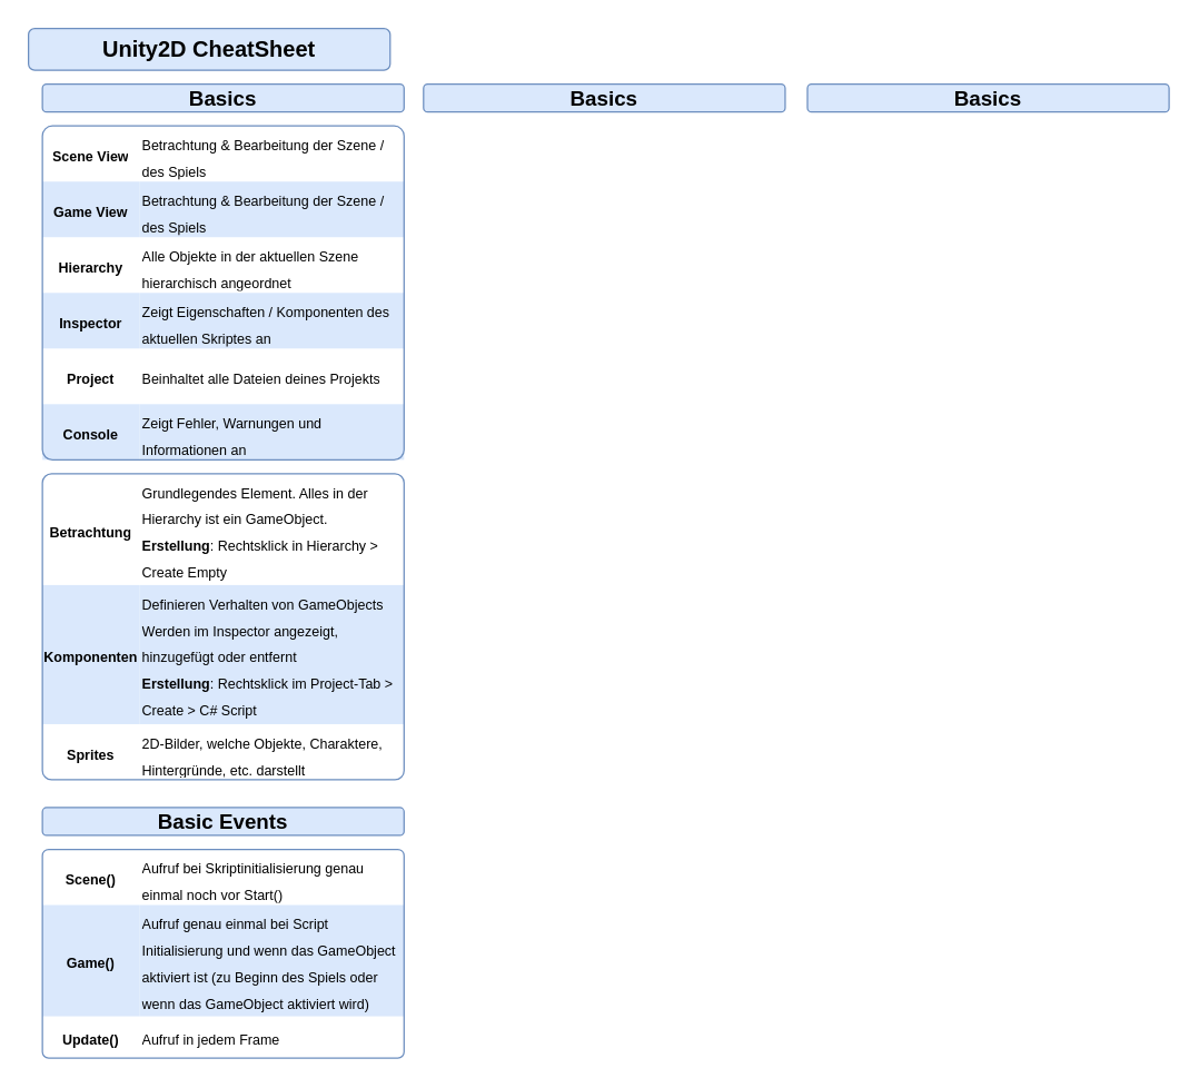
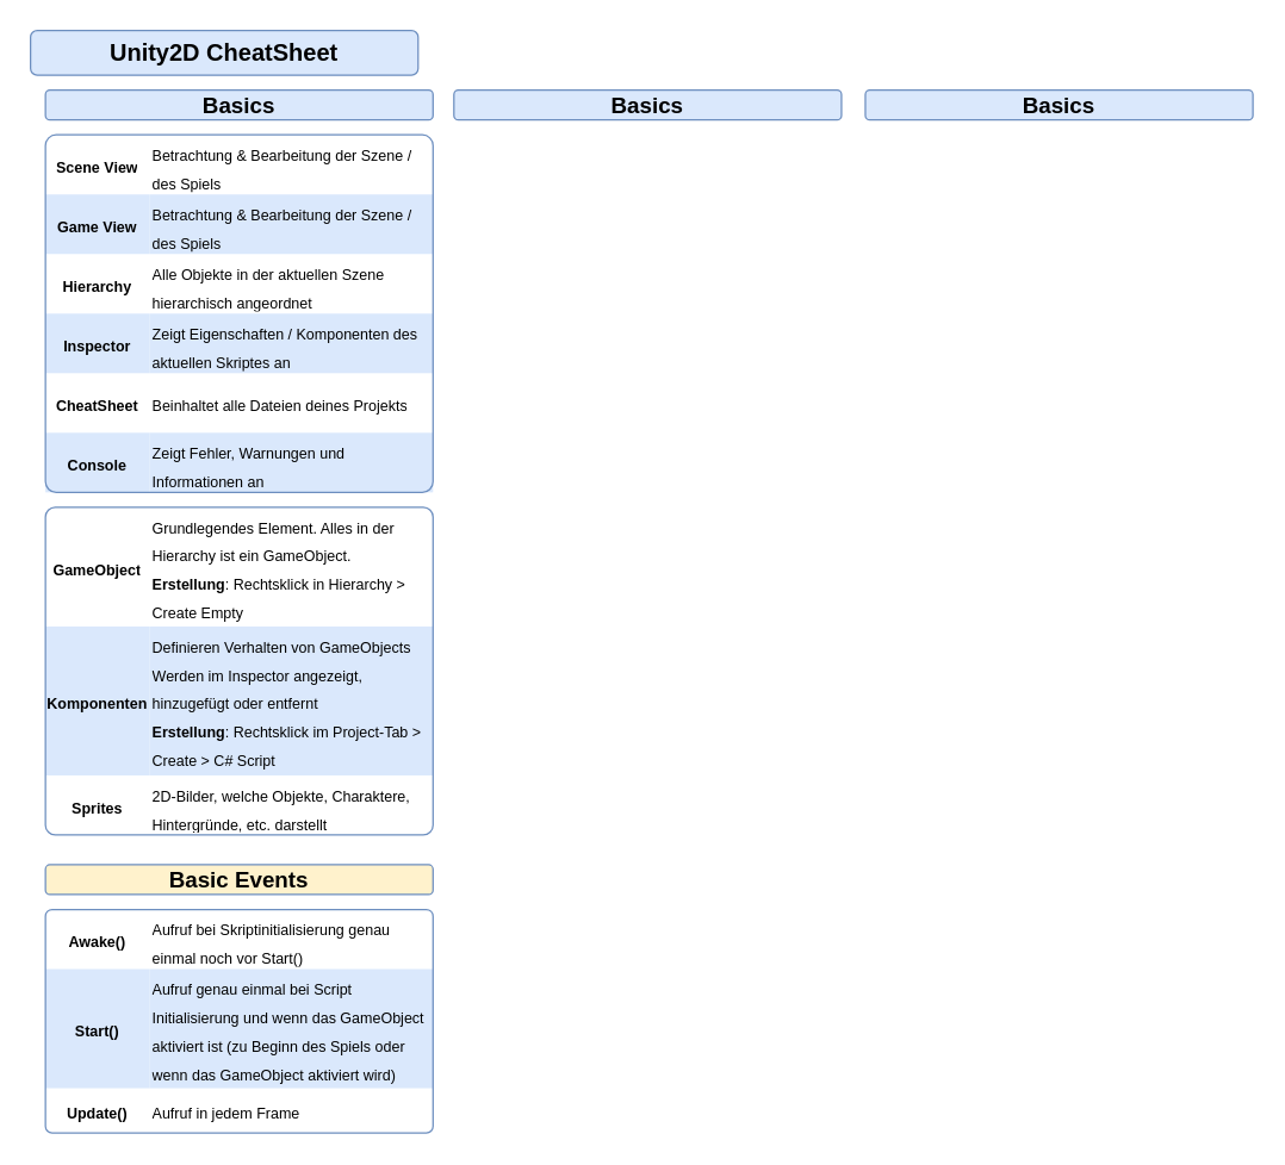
- <mxCell id="16" value="&lt;b style=&quot;border-color: var(--border-color); font-size: 10px;&quot;&gt;Project&lt;/b&gt;" style="shape=partialRectangle;html=1;whiteSpace=wrap;connectable=0;strokeColor=inherit;overflow=hidden;fillColor=none;top=0;left=0;bottom=0;right=0;pointerEvents=1;fontSize=16;" vertex="1" parent="15"><mxGeometry width="70" height="40" as="geometry"><mxRectangle width="70" height="40" as="alternateBounds" /></mxGeometry></mxCell>
+ <mxCell id="16" value="&lt;b style=&quot;border-color: var(--border-color); font-size: 10px;&quot;&gt;CheatSheet&lt;/b&gt;" style="shape=partialRectangle;html=1;whiteSpace=wrap;connectable=0;strokeColor=inherit;overflow=hidden;fillColor=none;top=0;left=0;bottom=0;right=0;pointerEvents=1;fontSize=16;" vertex="1" parent="15"><mxGeometry width="70" height="40" as="geometry"><mxRectangle width="70" height="40" as="alternateBounds" /></mxGeometry></mxCell>
- <mxCell id="28" value="&lt;b style=&quot;border-color: var(--border-color); font-size: 10px;&quot;&gt;Betrachtung&lt;/b&gt;" style="shape=partialRectangle;html=1;whiteSpace=wrap;connectable=0;strokeColor=inherit;overflow=hidden;fillColor=none;top=0;left=0;bottom=0;right=0;pointerEvents=1;fontSize=16;" vertex="1" parent="27"><mxGeometry width="70" height="80" as="geometry"><mxRectangle width="70" height="80" as="alternateBounds" /></mxGeometry></mxCell>
+ <mxCell id="28" value="&lt;b style=&quot;border-color: var(--border-color); font-size: 10px;&quot;&gt;GameObject&lt;/b&gt;" style="shape=partialRectangle;html=1;whiteSpace=wrap;connectable=0;strokeColor=inherit;overflow=hidden;fillColor=none;top=0;left=0;bottom=0;right=0;pointerEvents=1;fontSize=16;" vertex="1" parent="27"><mxGeometry width="70" height="80" as="geometry"><mxRectangle width="70" height="80" as="alternateBounds" /></mxGeometry></mxCell>
- <mxCell id="37" value="&lt;font style=&quot;font-size: 15px;&quot;&gt;&lt;b&gt;Basic Events&lt;/b&gt;&lt;/font&gt;" style="rounded=1;whiteSpace=wrap;html=1;fillColor=#dae8fc;strokeColor=#6c8ebf;" vertex="1" parent="1"><mxGeometry x="30" y="580" width="260" height="20" as="geometry" /></mxCell>
+ <mxCell id="37" value="&lt;font style=&quot;font-size: 15px;&quot;&gt;&lt;b&gt;Basic Events&lt;/b&gt;&lt;/font&gt;" style="rounded=1;whiteSpace=wrap;html=1;fillColor=#fff2cc;strokeColor=#6c8ebf;" vertex="1" parent="1"><mxGeometry x="30" y="580" width="260" height="20" as="geometry" /></mxCell>
- <mxCell id="40" value="&lt;font size=&quot;1&quot;&gt;&lt;b&gt;Scene()&lt;/b&gt;&lt;/font&gt;" style="shape=partialRectangle;html=1;whiteSpace=wrap;connectable=0;strokeColor=#6c8ebf;overflow=hidden;fillColor=none;top=0;left=0;bottom=0;right=0;pointerEvents=1;fontSize=16;" vertex="1" parent="39"><mxGeometry width="70" height="40" as="geometry"><mxRectangle width="70" height="40" as="alternateBounds" /></mxGeometry></mxCell>
+ <mxCell id="40" value="&lt;font size=&quot;1&quot;&gt;&lt;b&gt;Awake()&lt;/b&gt;&lt;/font&gt;" style="shape=partialRectangle;html=1;whiteSpace=wrap;connectable=0;strokeColor=#6c8ebf;overflow=hidden;fillColor=none;top=0;left=0;bottom=0;right=0;pointerEvents=1;fontSize=16;" vertex="1" parent="39"><mxGeometry width="70" height="40" as="geometry"><mxRectangle width="70" height="40" as="alternateBounds" /></mxGeometry></mxCell>
- <mxCell id="43" value="&lt;b style=&quot;border-color: var(--border-color); font-size: 10px;&quot;&gt;Game()&lt;/b&gt;" style="shape=partialRectangle;html=1;whiteSpace=wrap;connectable=0;strokeColor=#6c8ebf;overflow=hidden;fillColor=#dae8fc;top=0;left=0;bottom=0;right=0;pointerEvents=1;fontSize=16;" vertex="1" parent="42"><mxGeometry width="70" height="80" as="geometry"><mxRectangle width="70" height="80" as="alternateBounds" /></mxGeometry></mxCell>
+ <mxCell id="43" value="&lt;b style=&quot;border-color: var(--border-color); font-size: 10px;&quot;&gt;Start()&lt;/b&gt;" style="shape=partialRectangle;html=1;whiteSpace=wrap;connectable=0;strokeColor=#6c8ebf;overflow=hidden;fillColor=#dae8fc;top=0;left=0;bottom=0;right=0;pointerEvents=1;fontSize=16;" vertex="1" parent="42"><mxGeometry width="70" height="80" as="geometry"><mxRectangle width="70" height="80" as="alternateBounds" /></mxGeometry></mxCell>
